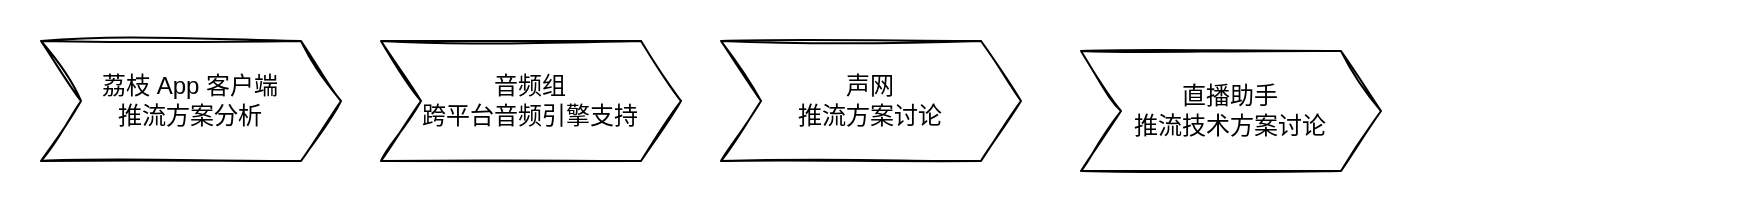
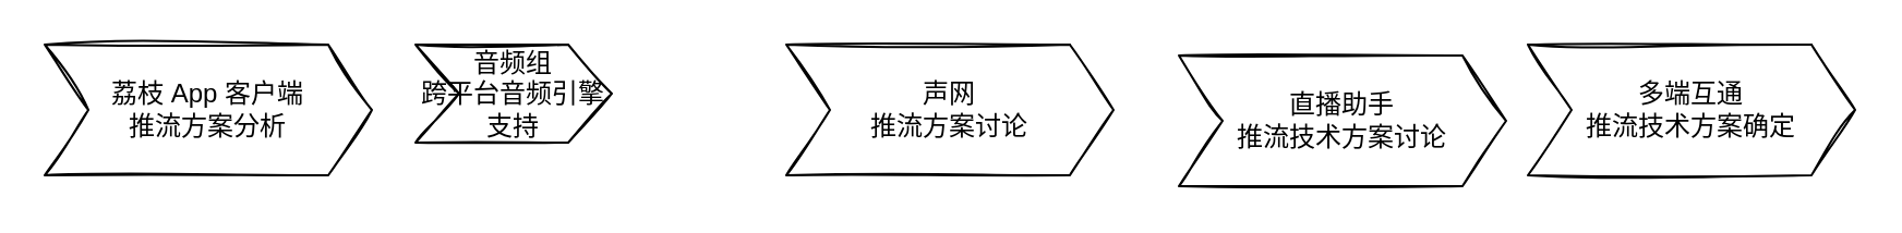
- <mxCell id="3" value="音频组&lt;br&gt;跨平台音频引擎支持" style="shape=step;perimeter=stepPerimeter;whiteSpace=wrap;html=1;fixedSize=1;sketch=1;" vertex="1" parent="1"><mxGeometry x="190" y="20" width="150" height="60" as="geometry" /></mxCell>
+ <mxCell id="3" value="音频组&lt;br&gt;跨平台音频引擎支持" style="shape=step;perimeter=stepPerimeter;whiteSpace=wrap;html=1;fixedSize=1;sketch=1;" vertex="1" parent="1"><mxGeometry x="190" y="20" width="90" height="45" as="geometry" /></mxCell>
+ <mxCell id="6" value="多端互通&lt;br&gt;推流技术方案确定" style="shape=step;perimeter=stepPerimeter;whiteSpace=wrap;html=1;fixedSize=1;sketch=1;" vertex="1" parent="1"><mxGeometry x="700" y="20" width="150" height="60" as="geometry" /></mxCell>
